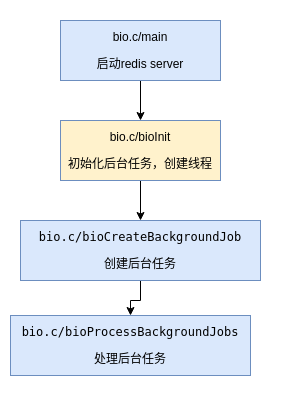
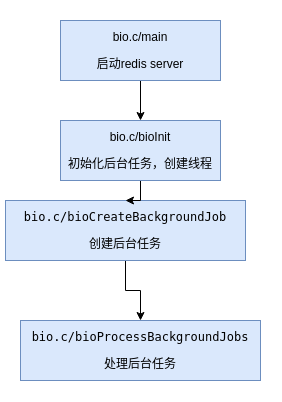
- <mxCell id="8" value="&lt;pre&gt;&lt;font face=&quot;Helvetica&quot;&gt;bio.c/bioInit&lt;/font&gt;&lt;/pre&gt;&lt;pre&gt;&lt;span style=&quot;font-family: &amp;#34;helvetica&amp;#34;&quot;&gt;初始化后台任务，创建线程&lt;/span&gt;&lt;br&gt;&lt;/pre&gt;" style="rounded=0;whiteSpace=wrap;html=1;fillColor=#fff2cc;strokeColor=#6c8ebf;" vertex="1" parent="1"><mxGeometry x="60" y="120" width="160" height="60" as="geometry" /></mxCell>
+ <mxCell id="8" value="&lt;pre&gt;&lt;font face=&quot;Helvetica&quot;&gt;bio.c/bioInit&lt;/font&gt;&lt;/pre&gt;&lt;pre&gt;&lt;span style=&quot;font-family: &amp;#34;helvetica&amp;#34;&quot;&gt;初始化后台任务，创建线程&lt;/span&gt;&lt;br&gt;&lt;/pre&gt;" style="rounded=0;whiteSpace=wrap;html=1;fillColor=#dae8fc;strokeColor=#6c8ebf;" vertex="1" parent="1"><mxGeometry x="60" y="120" width="160" height="60" as="geometry" /></mxCell>
- <mxCell id="3" value="&lt;pre&gt;bio.c/bioCreateBackgroundJob&lt;/pre&gt;&lt;pre&gt;创建后台任务&lt;/pre&gt;" style="rounded=0;whiteSpace=wrap;html=1;fillColor=#dae8fc;strokeColor=#6c8ebf;" parent="1" vertex="1"><mxGeometry x="20" y="220" width="240" height="60" as="geometry" /></mxCell>
+ <mxCell id="3" value="&lt;pre&gt;bio.c/bioCreateBackgroundJob&lt;/pre&gt;&lt;pre&gt;创建后台任务&lt;/pre&gt;" style="rounded=0;whiteSpace=wrap;html=1;fillColor=#dae8fc;strokeColor=#6c8ebf;" parent="1" vertex="1"><mxGeometry x="5" y="200" width="240" height="60" as="geometry" /></mxCell>
- <mxCell id="4" value="&lt;pre&gt;bio.c/bioProcessBackgroundJobs&lt;/pre&gt;&lt;pre&gt;处理后台任务&lt;/pre&gt;" style="rounded=0;whiteSpace=wrap;html=1;fillColor=#dae8fc;strokeColor=#6c8ebf;" parent="1" vertex="1"><mxGeometry x="10" y="315" width="240" height="60" as="geometry" /></mxCell>
+ <mxCell id="4" value="&lt;pre&gt;bio.c/bioProcessBackgroundJobs&lt;/pre&gt;&lt;pre&gt;处理后台任务&lt;/pre&gt;" style="rounded=0;whiteSpace=wrap;html=1;fillColor=#dae8fc;strokeColor=#6c8ebf;" parent="1" vertex="1"><mxGeometry x="20" y="320" width="240" height="60" as="geometry" /></mxCell>
